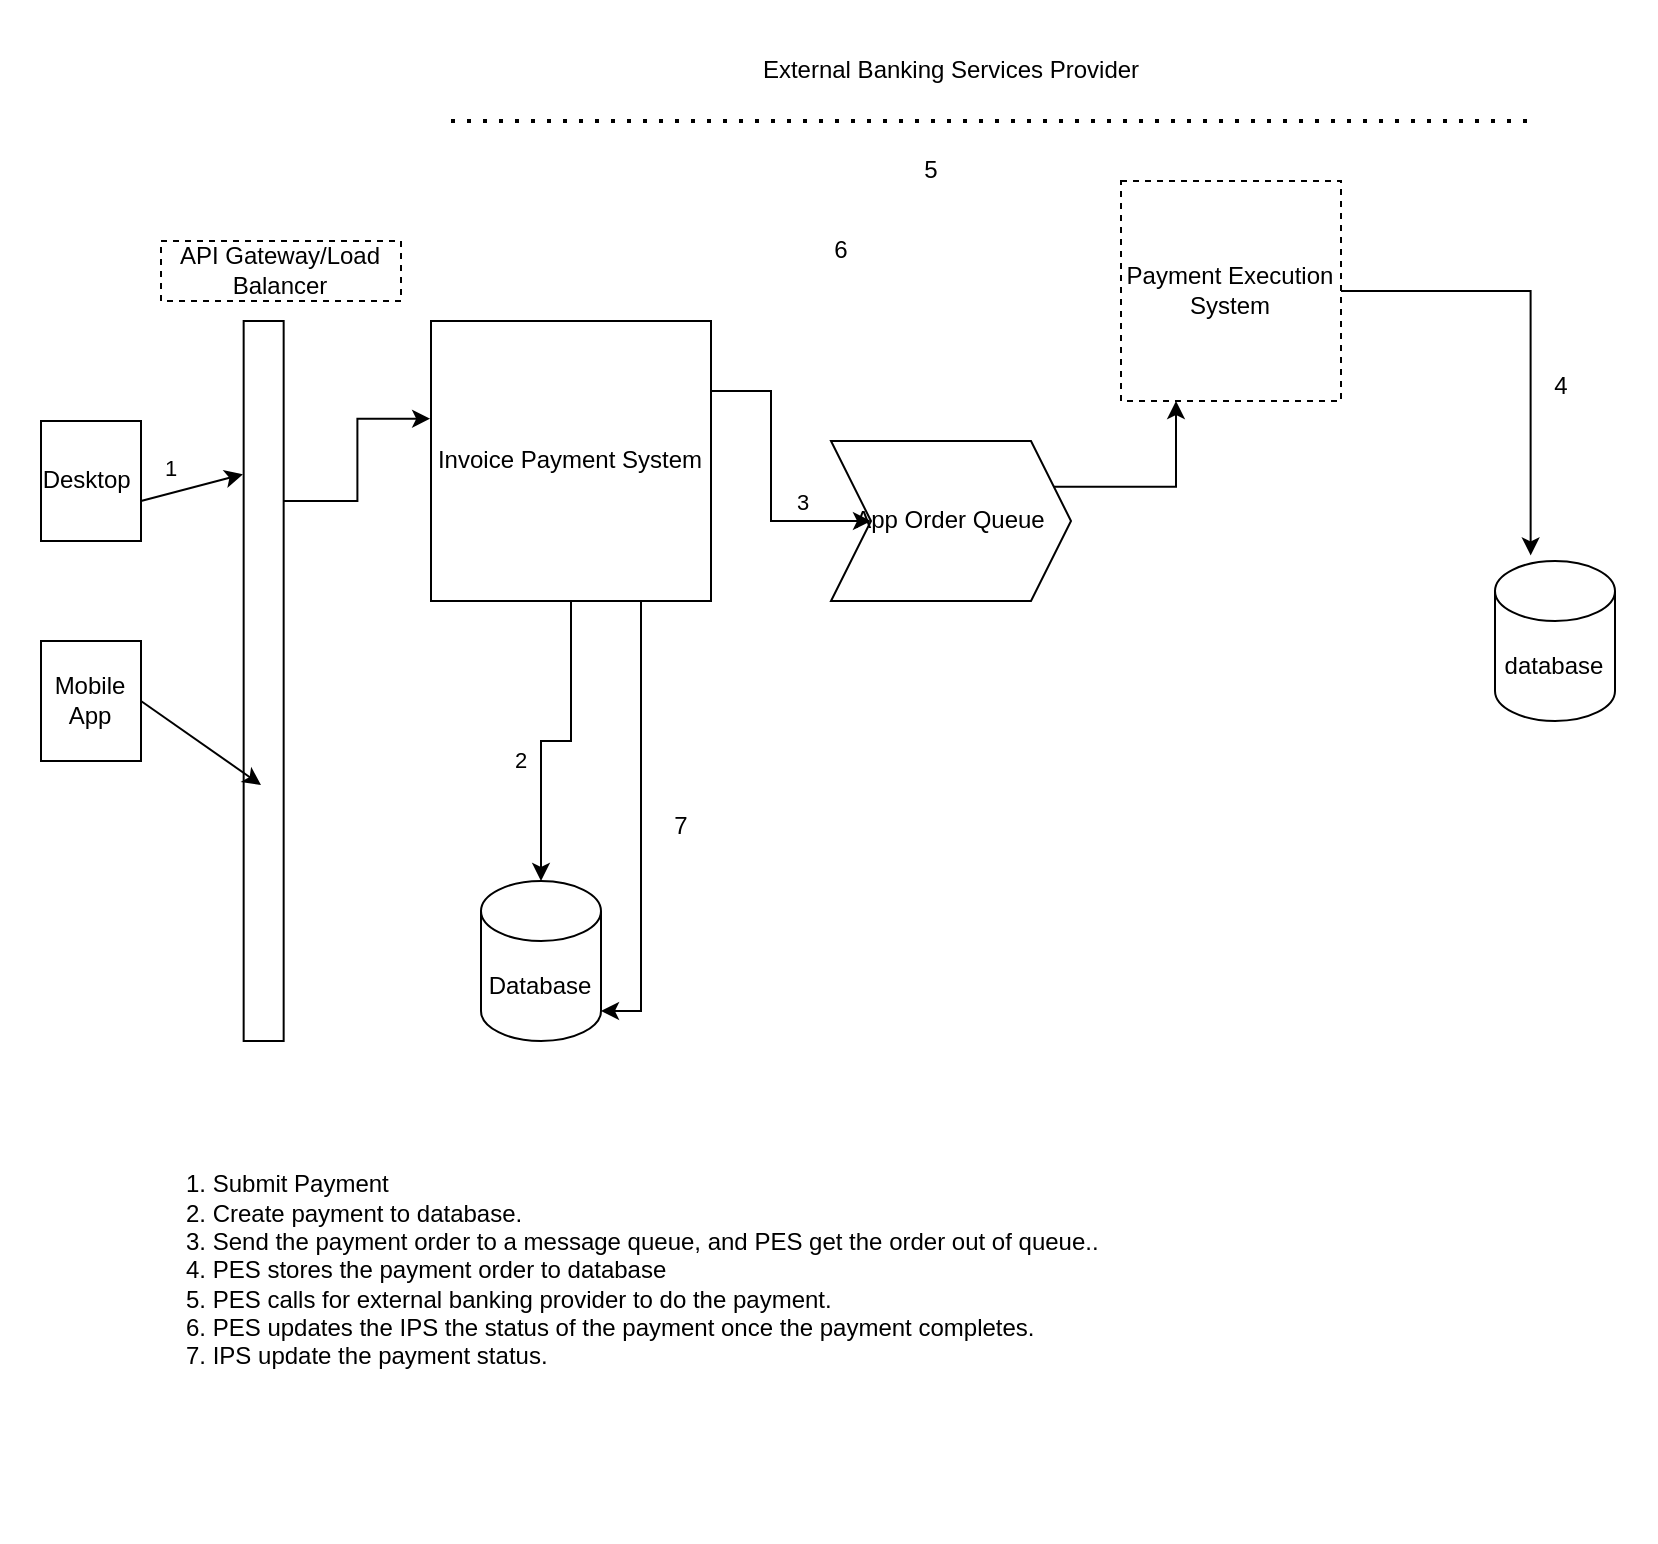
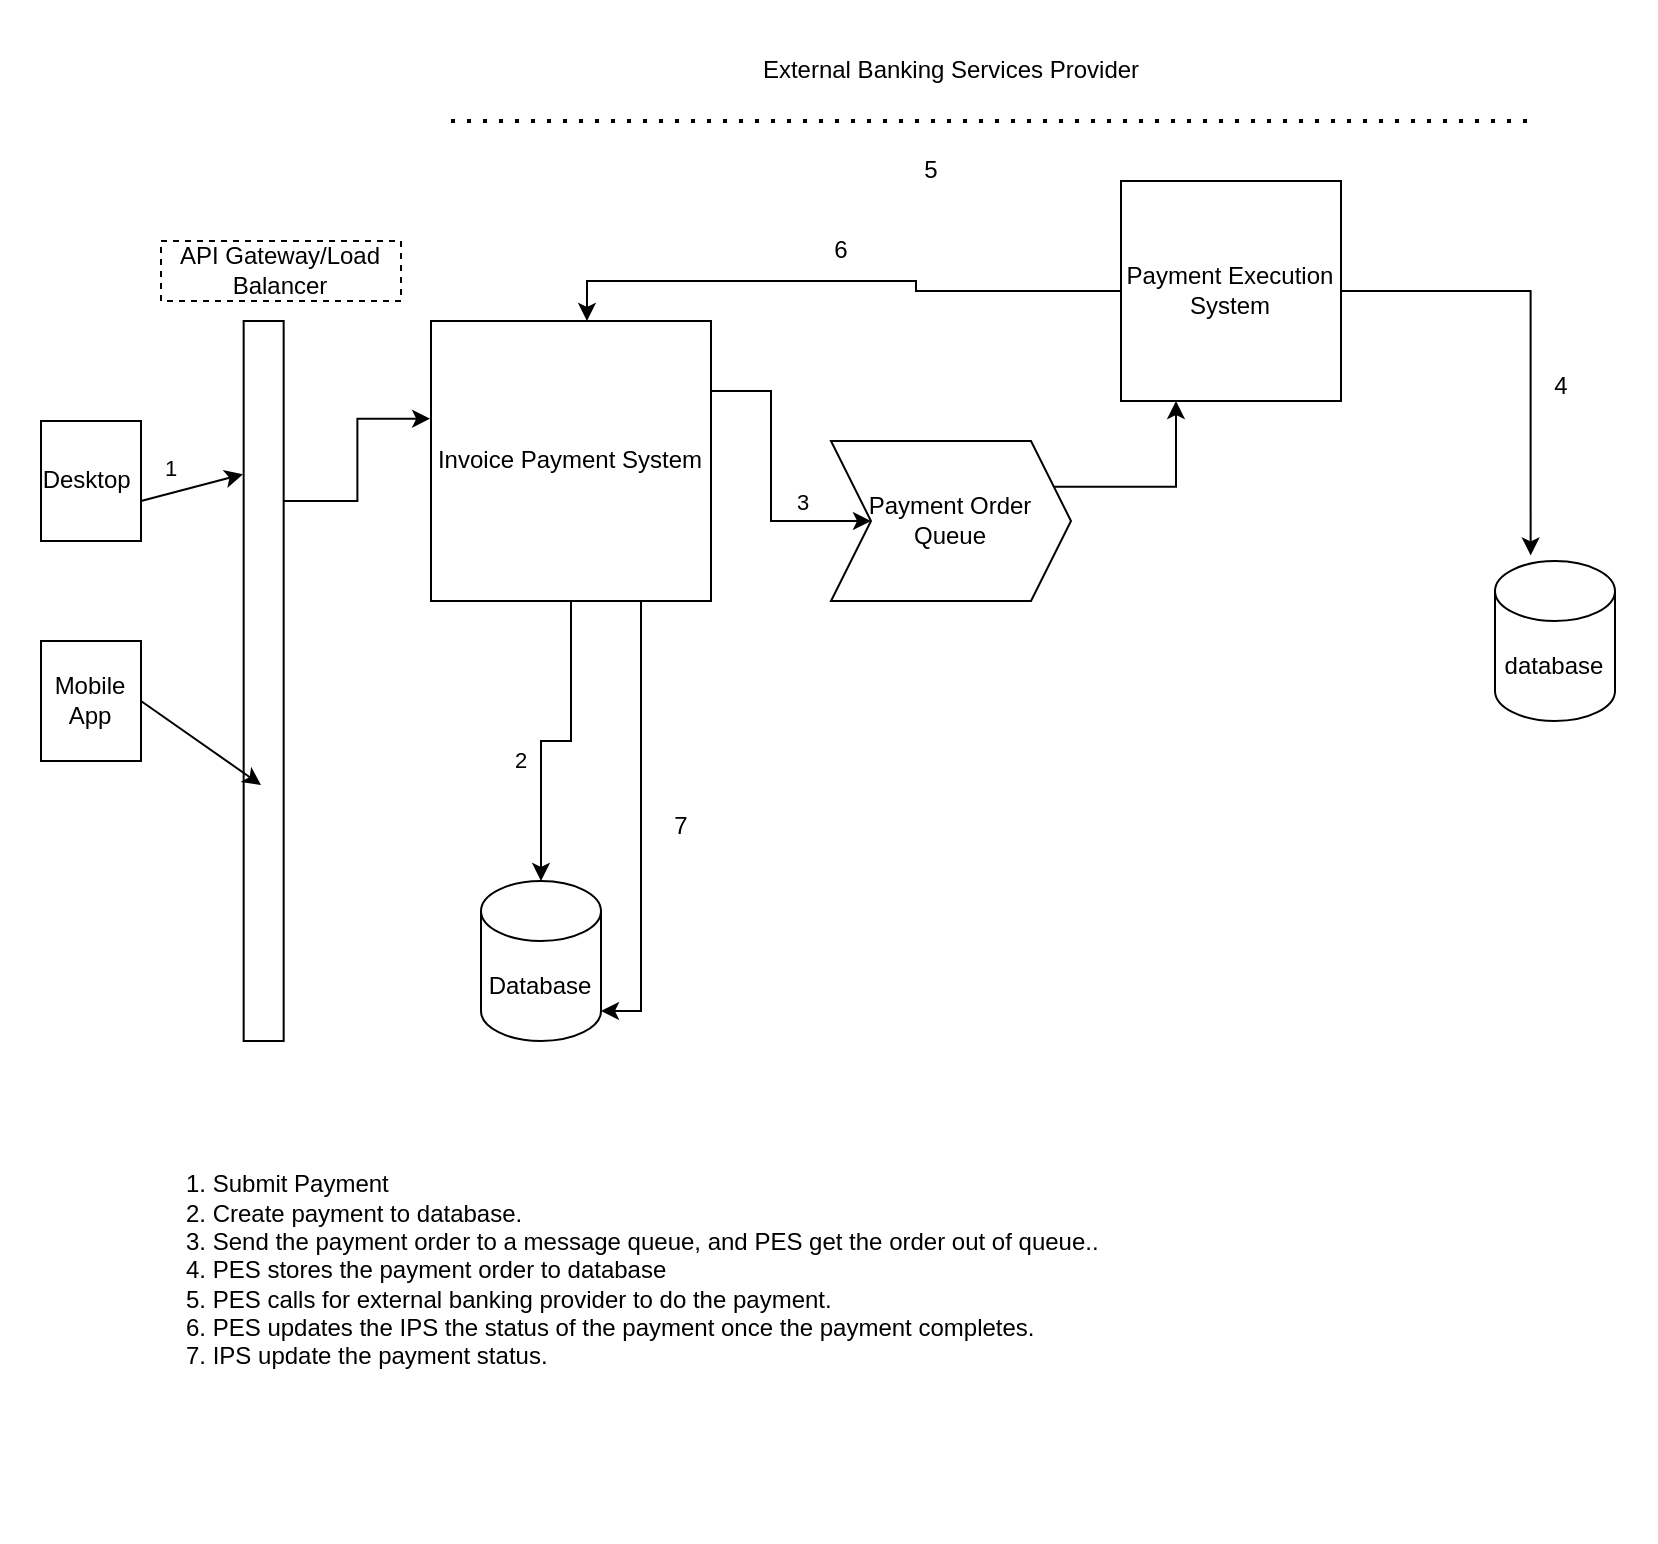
+ <mxCell id="29" style="edgeStyle=orthogonalEdgeStyle;rounded=0;orthogonalLoop=1;jettySize=auto;html=1;entryX=0.557;entryY=0;entryDx=0;entryDy=0;entryPerimeter=0;" edge="1" parent="1" source="14" target="12"><mxGeometry relative="1" as="geometry" /></mxCell>
- <mxCell id="14" value="Payment Execution System" style="whiteSpace=wrap;html=1;aspect=fixed;dashed=1;" vertex="1" parent="1"><mxGeometry x="560" y="90" width="110" height="110" as="geometry" /></mxCell>
+ <mxCell id="14" value="Payment Execution System" style="whiteSpace=wrap;html=1;aspect=fixed;" vertex="1" parent="1"><mxGeometry x="560" y="90" width="110" height="110" as="geometry" /></mxCell>
- <mxCell id="26" value="App Order Queue" style="shape=step;perimeter=stepPerimeter;whiteSpace=wrap;html=1;fixedSize=1;" vertex="1" parent="1"><mxGeometry x="415" y="220" width="120" height="80" as="geometry" /></mxCell>
+ <mxCell id="26" value="Payment Order Queue" style="shape=step;perimeter=stepPerimeter;whiteSpace=wrap;html=1;fixedSize=1;" vertex="1" parent="1"><mxGeometry x="415" y="220" width="120" height="80" as="geometry" /></mxCell>
